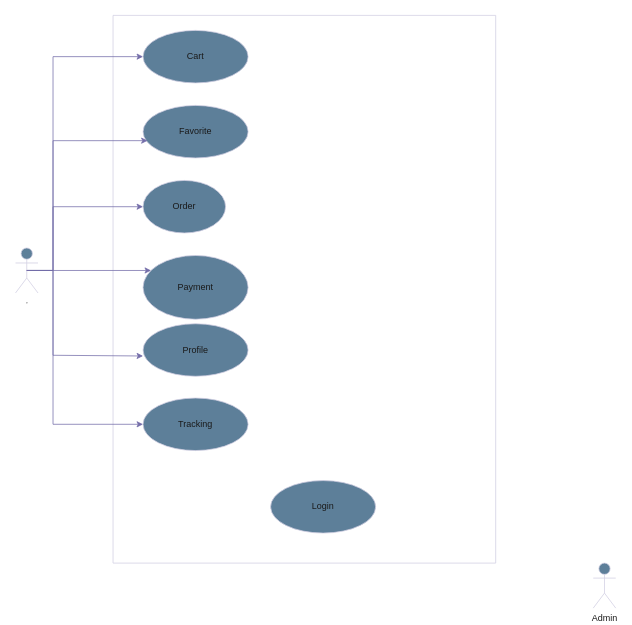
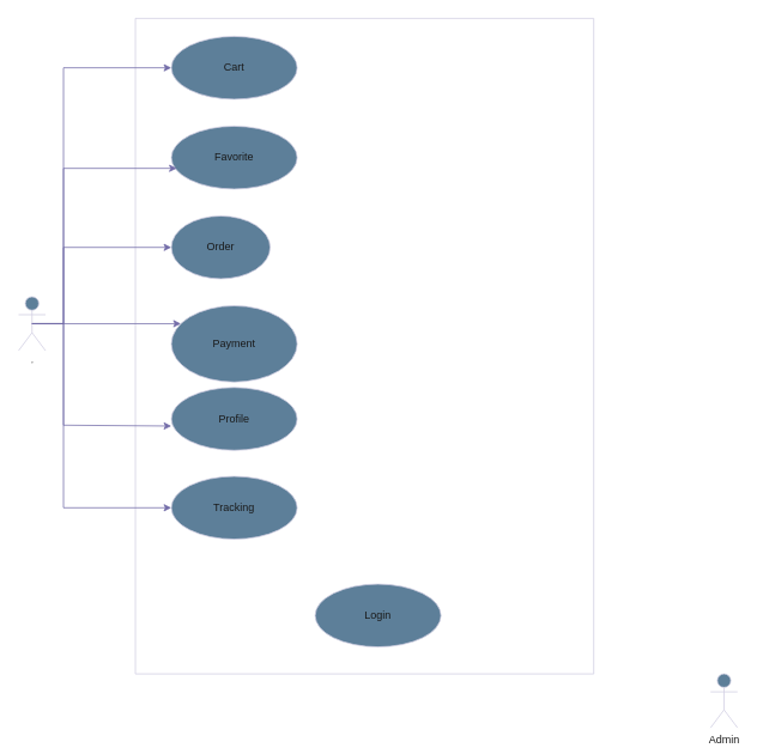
- <mxCell id="7" value="Login" style="ellipse;whiteSpace=wrap;html=1;labelBackgroundColor=none;fillColor=#5D7F99;strokeColor=#D0CEE2;fontColor=#1A1A1A;" vertex="1" parent="2"><mxGeometry x="210" y="620" width="140" height="70" as="geometry" /></mxCell>
+ <mxCell id="7" value="Login" style="ellipse;whiteSpace=wrap;html=1;labelBackgroundColor=none;fillColor=#5D7F99;strokeColor=#D0CEE2;fontColor=#1A1A1A;" vertex="1" parent="2"><mxGeometry x="200" y="630" width="140" height="70" as="geometry" /></mxCell>
